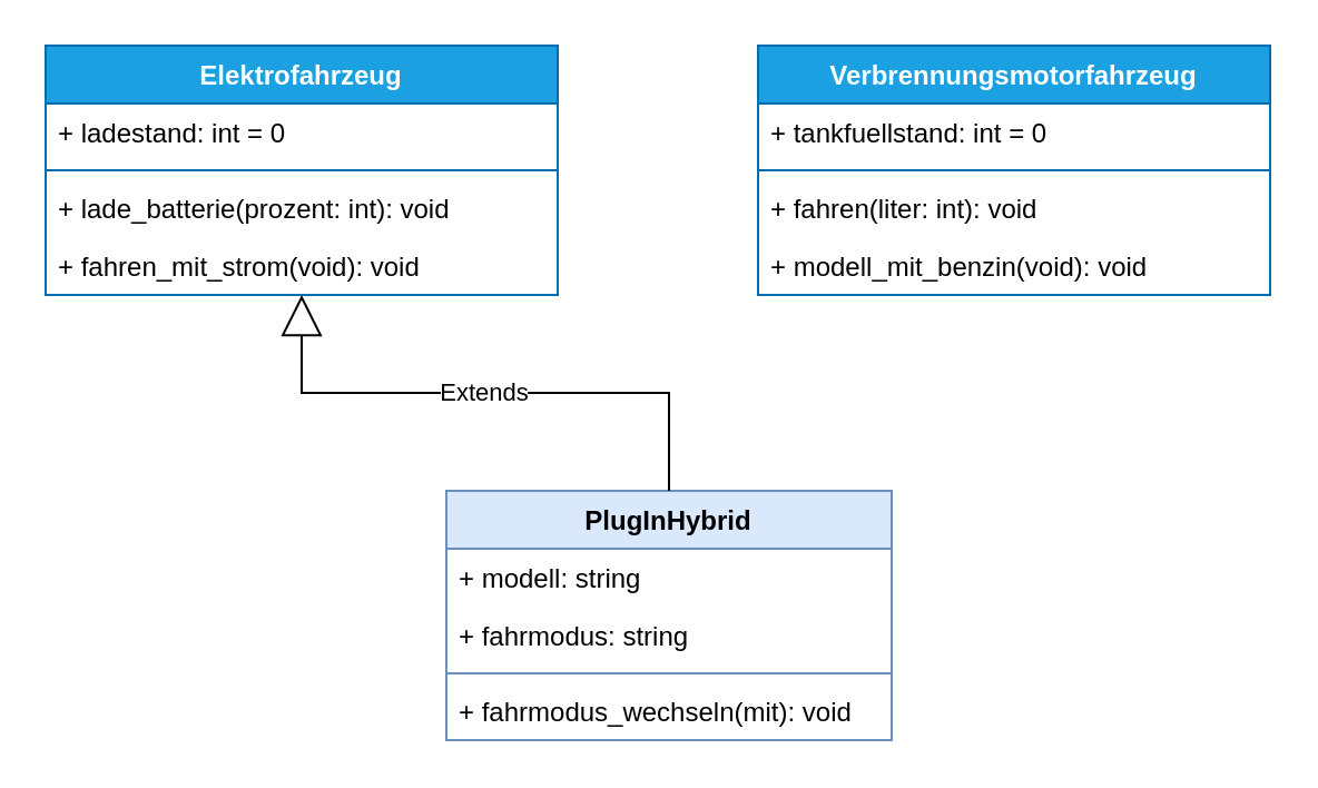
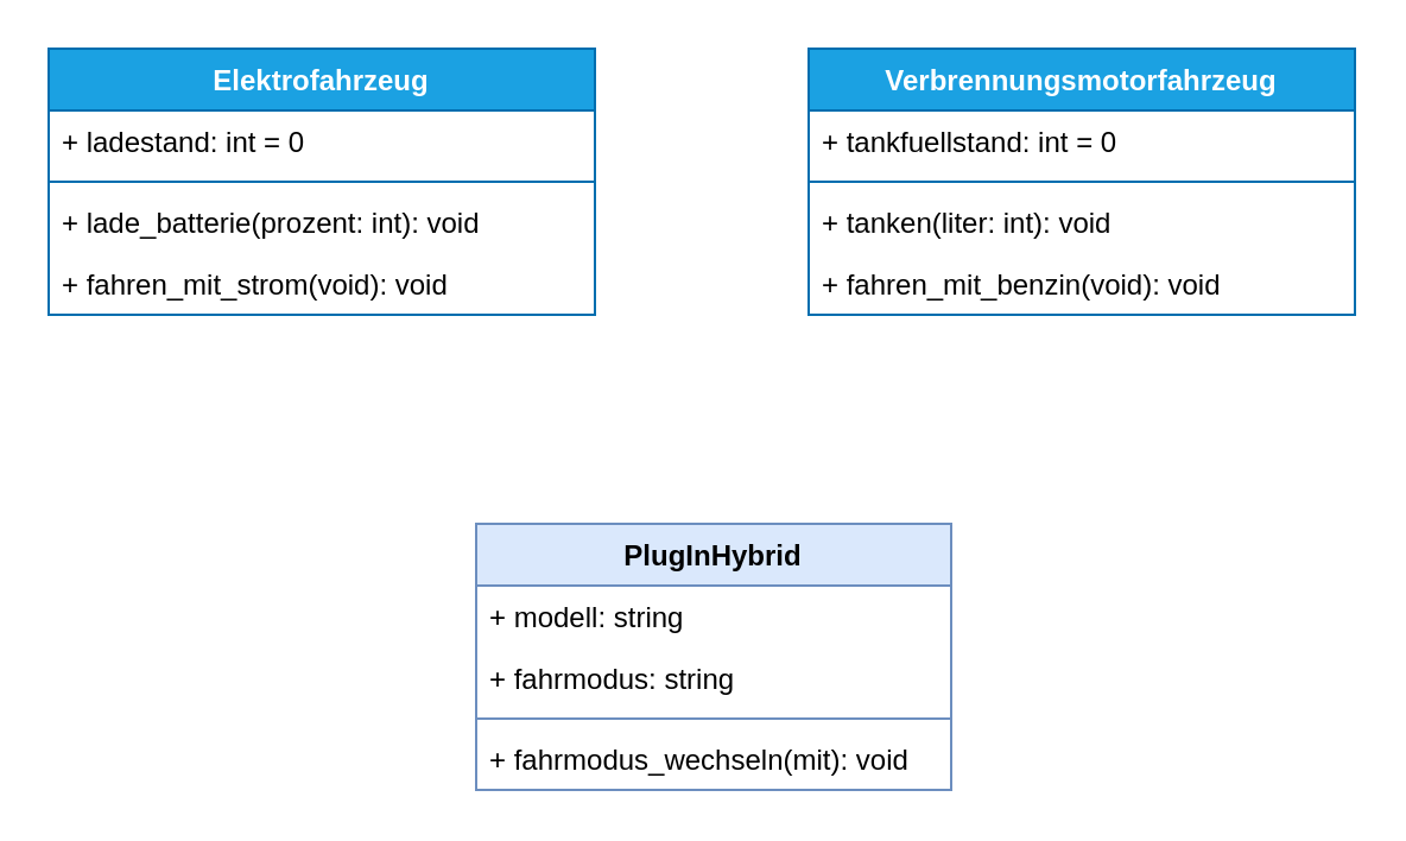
- <mxCell id="15" value="+ fahren(liter: int): void" style="text;strokeColor=none;fillColor=none;align=left;verticalAlign=top;spacingLeft=4;spacingRight=4;overflow=hidden;rotatable=0;points=[[0,0.5],[1,0.5]];portConstraint=eastwest;whiteSpace=wrap;html=1;" parent="12" vertex="1"><mxGeometry y="60" width="230" height="26" as="geometry" /></mxCell>
+ <mxCell id="15" value="+ tanken(liter: int): void" style="text;strokeColor=none;fillColor=none;align=left;verticalAlign=top;spacingLeft=4;spacingRight=4;overflow=hidden;rotatable=0;points=[[0,0.5],[1,0.5]];portConstraint=eastwest;whiteSpace=wrap;html=1;" parent="12" vertex="1"><mxGeometry y="60" width="230" height="26" as="geometry" /></mxCell>
- <mxCell id="16" value="+ modell_mit_benzin(void): void" style="text;strokeColor=none;fillColor=none;align=left;verticalAlign=top;spacingLeft=4;spacingRight=4;overflow=hidden;rotatable=0;points=[[0,0.5],[1,0.5]];portConstraint=eastwest;whiteSpace=wrap;html=1;" parent="12" vertex="1"><mxGeometry y="86" width="230" height="26" as="geometry" /></mxCell>
+ <mxCell id="16" value="+ fahren_mit_benzin(void): void" style="text;strokeColor=none;fillColor=none;align=left;verticalAlign=top;spacingLeft=4;spacingRight=4;overflow=hidden;rotatable=0;points=[[0,0.5],[1,0.5]];portConstraint=eastwest;whiteSpace=wrap;html=1;" parent="12" vertex="1"><mxGeometry y="86" width="230" height="26" as="geometry" /></mxCell>
- <mxCell id="17" value="Extends" style="endArrow=block;endSize=16;endFill=0;html=1;rounded=0;exitX=0.5;exitY=0;exitDx=0;exitDy=0;edgeStyle=orthogonalEdgeStyle;entryX=0.5;entryY=1;entryDx=0;entryDy=0;" parent="1" source="7" target="2" edge="1"><mxGeometry width="160" relative="1" as="geometry"><mxPoint x="10" y="200" as="sourcePoint" /><mxPoint x="130" y="160" as="targetPoint" /></mxGeometry></mxCell>
